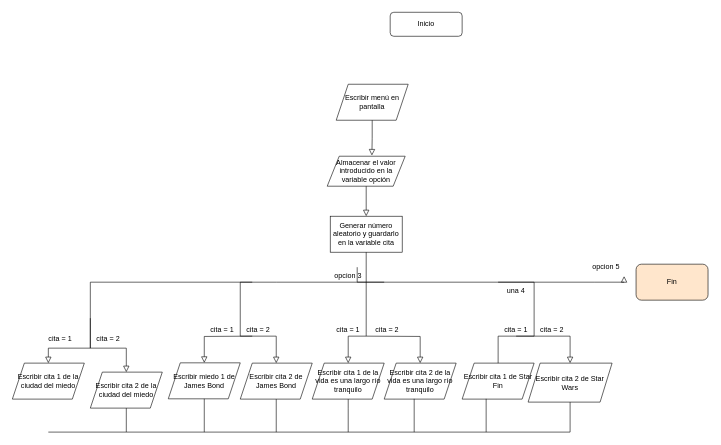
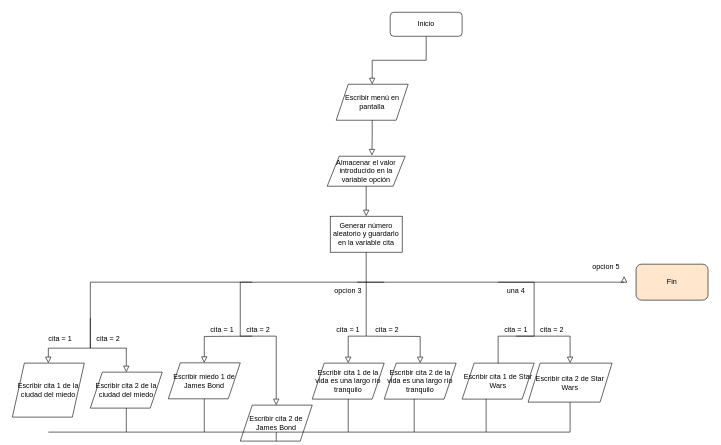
+ <mxCell id="2" value="" style="rounded=0;html=1;jettySize=auto;orthogonalLoop=1;fontSize=11;endArrow=block;endFill=0;endSize=8;strokeWidth=1;shadow=0;labelBackgroundColor=none;edgeStyle=orthogonalEdgeStyle;entryX=0.5;entryY=0;entryDx=0;entryDy=0;" edge="1" parent="1" source="3" target="4"><mxGeometry relative="1" as="geometry"><mxPoint x="250" y="190" as="targetPoint" /><Array as="points" /></mxGeometry></mxCell>
- <mxCell id="12" value="opcion 3" style="text;html=1;strokeColor=none;fillColor=none;align=center;verticalAlign=middle;whiteSpace=wrap;rounded=0;" vertex="1" parent="1"><mxGeometry x="550" y="445" width="60" height="30" as="geometry" /></mxCell>
+ <mxCell id="12" value="opcion 3" style="text;html=1;strokeColor=none;fillColor=none;align=center;verticalAlign=middle;whiteSpace=wrap;rounded=0;" vertex="1" parent="1"><mxGeometry x="550" y="470" width="60" height="30" as="geometry" /></mxCell>
- <mxCell id="6" value="Escribir cita 1 de la ciudad del miedo" style="shape=parallelogram;perimeter=parallelogramPerimeter;whiteSpace=wrap;html=1;fixedSize=1;" vertex="1" parent="1"><mxGeometry x="20" y="605" width="120" height="60" as="geometry" /></mxCell>
+ <mxCell id="6" value="Escribir cita 1 de la ciudad del miedo" style="shape=parallelogram;perimeter=parallelogramPerimeter;whiteSpace=wrap;html=1;fixedSize=1;" vertex="1" parent="1"><mxGeometry x="20" y="605" width="120" height="90" as="geometry" /></mxCell>
- <mxCell id="25" value="Escribir cita 2 de James Bond" style="shape=parallelogram;perimeter=parallelogramPerimeter;whiteSpace=wrap;html=1;fixedSize=1;" vertex="1" parent="1"><mxGeometry x="400" y="605" width="120" height="60" as="geometry" /></mxCell>
+ <mxCell id="25" value="Escribir cita 2 de James Bond" style="shape=parallelogram;perimeter=parallelogramPerimeter;whiteSpace=wrap;html=1;fixedSize=1;" vertex="1" parent="1"><mxGeometry x="400" y="675" width="120" height="60" as="geometry" /></mxCell>
- <mxCell id="8" value="Escribir cita 1 de Star Fin" style="shape=parallelogram;perimeter=parallelogramPerimeter;whiteSpace=wrap;html=1;fixedSize=1;" vertex="1" parent="1"><mxGeometry x="770" y="605" width="120" height="60" as="geometry" /></mxCell>
+ <mxCell id="8" value="Escribir cita 1 de Star Wars" style="shape=parallelogram;perimeter=parallelogramPerimeter;whiteSpace=wrap;html=1;fixedSize=1;" vertex="1" parent="1"><mxGeometry x="770" y="605" width="120" height="60" as="geometry" /></mxCell>
